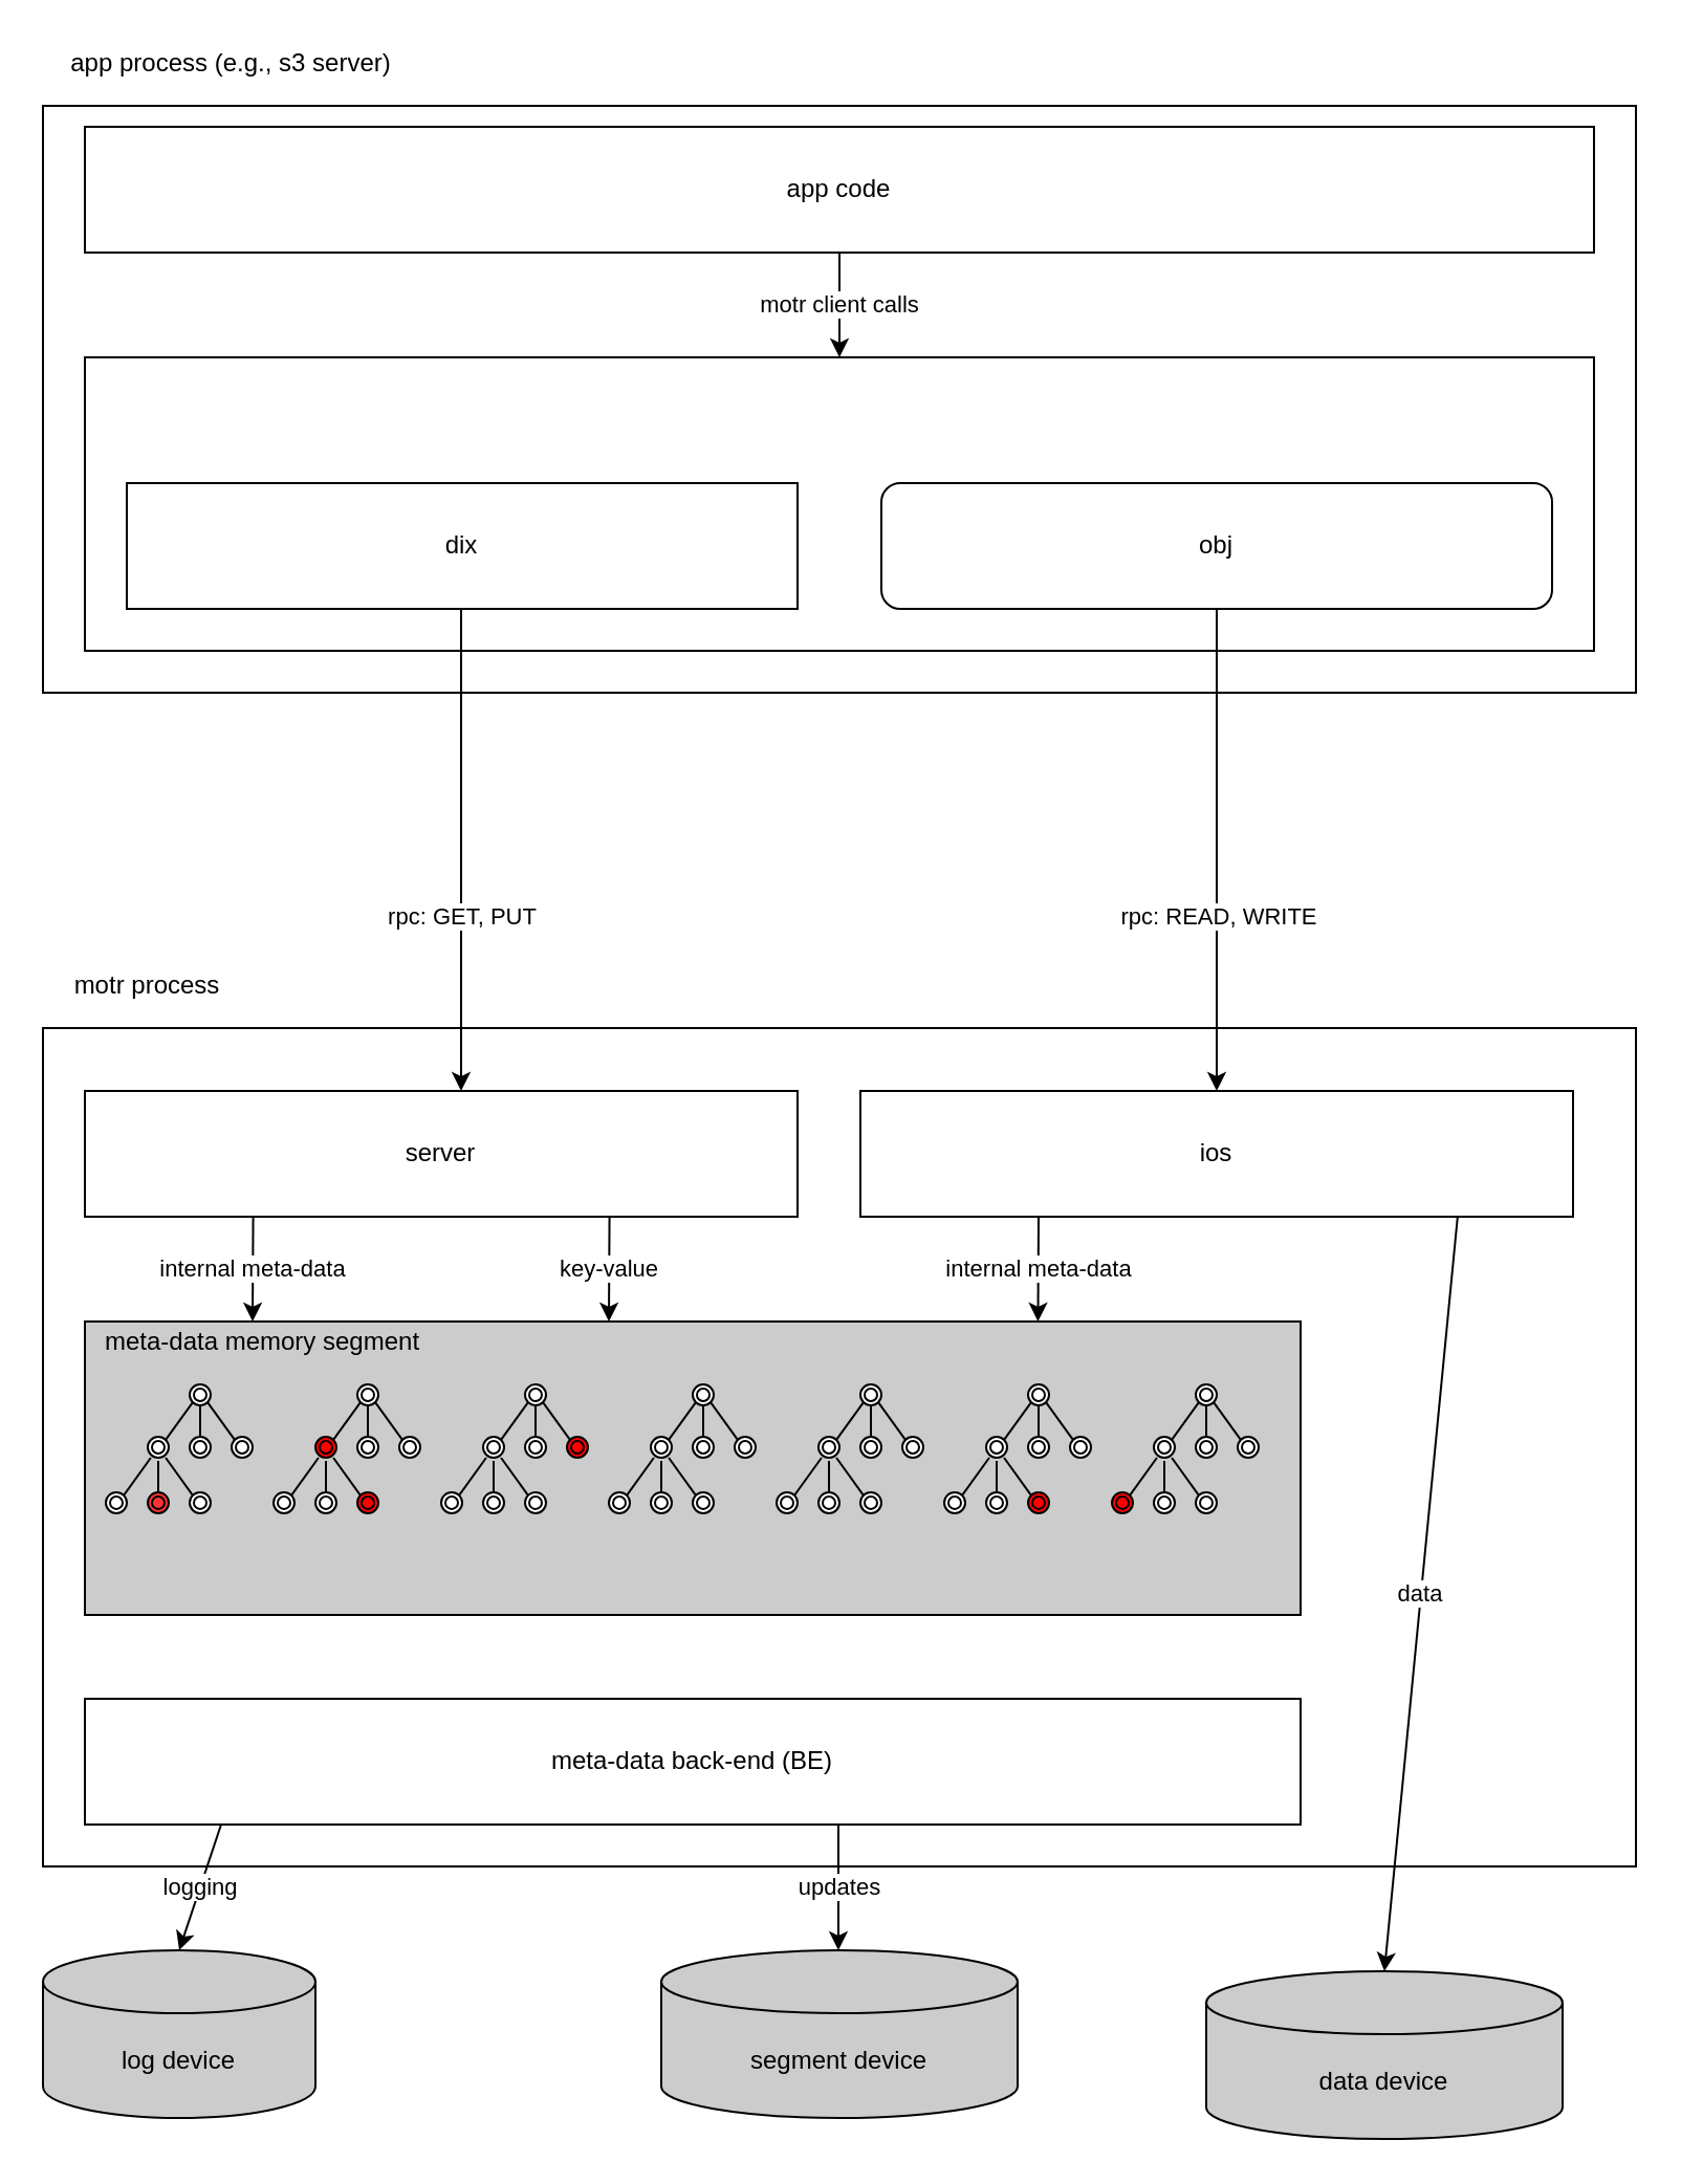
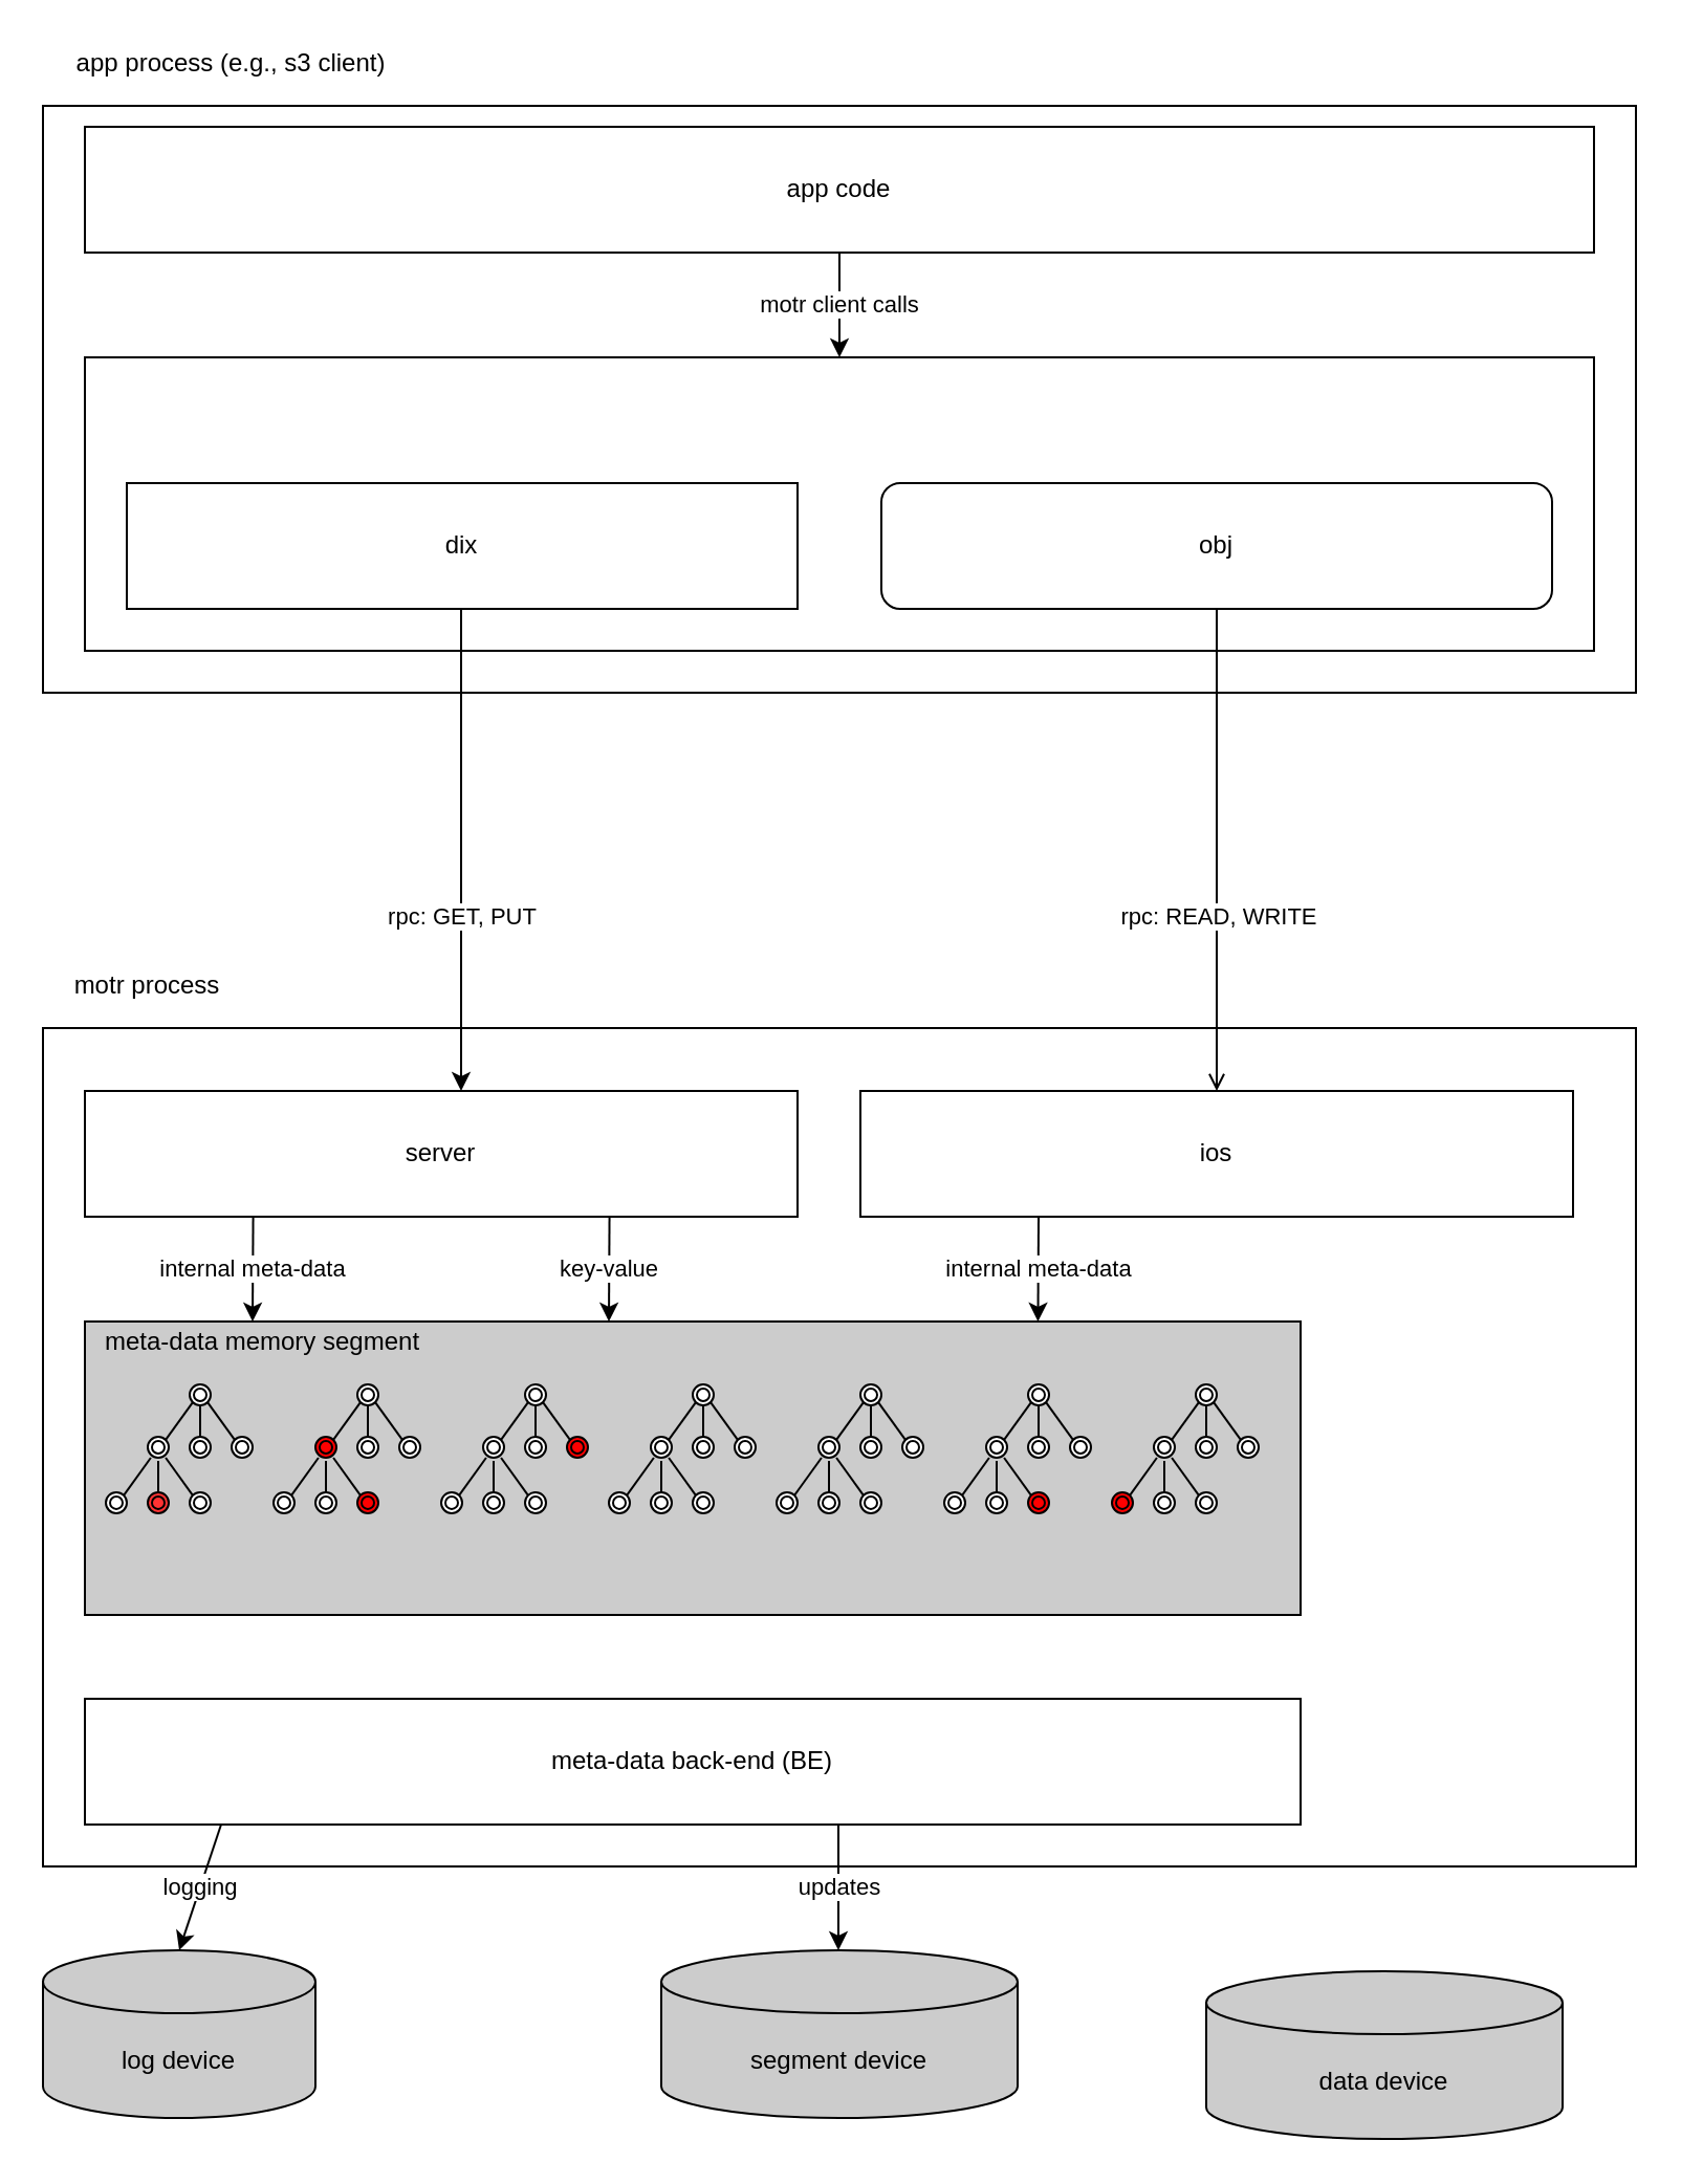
- <mxCell id="5" value="app process (e.g., s3 server)" style="text;html=1;strokeColor=none;fillColor=none;align=center;verticalAlign=middle;whiteSpace=wrap;rounded=0;" vertex="1" parent="1"><mxGeometry x="20" y="20" width="180" height="20" as="geometry" /></mxCell>
+ <mxCell id="5" value="app process (e.g., s3 client)" style="text;html=1;strokeColor=none;fillColor=none;align=center;verticalAlign=middle;whiteSpace=wrap;rounded=0;" vertex="1" parent="1"><mxGeometry x="20" y="20" width="180" height="20" as="geometry" /></mxCell>
- <mxCell id="17" value="" style="endArrow=classic;html=1;exitX=0.5;exitY=1;exitDx=0;exitDy=0;entryX=0.5;entryY=0;entryDx=0;entryDy=0;" edge="1" parent="1" source="16" target="7"><mxGeometry width="50" height="50" relative="1" as="geometry"><mxPoint x="370" y="470" as="sourcePoint" /><mxPoint x="420" y="420" as="targetPoint" /></mxGeometry></mxCell>
+ <mxCell id="17" value="" style="endArrow=open;html=1;exitX=0.5;exitY=1;exitDx=0;exitDy=0;entryX=0.5;entryY=0;entryDx=0;entryDy=0;" edge="1" parent="1" source="16" target="7"><mxGeometry width="50" height="50" relative="1" as="geometry"><mxPoint x="370" y="470" as="sourcePoint" /><mxPoint x="420" y="420" as="targetPoint" /></mxGeometry></mxCell>
- <mxCell id="20" value="data" style="endArrow=classic;html=1;entryX=0.5;entryY=0;entryDx=0;entryDy=0;entryPerimeter=0;exitX=0.838;exitY=1;exitDx=0;exitDy=0;exitPerimeter=0;" edge="1" parent="1" source="7" target="13"><mxGeometry width="50" height="50" relative="1" as="geometry"><mxPoint x="370" y="470" as="sourcePoint" /><mxPoint x="420" y="420" as="targetPoint" /></mxGeometry></mxCell>
